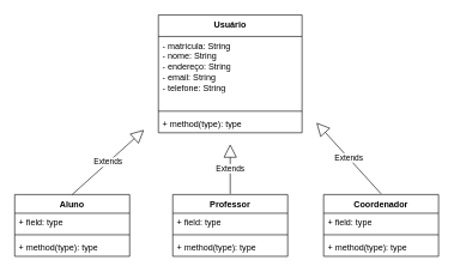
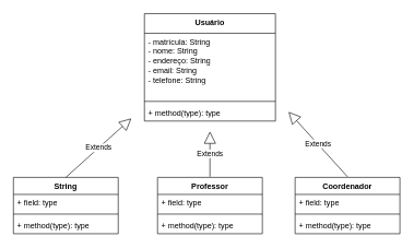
- <mxCell id="14" value="Aluno" style="swimlane;fontStyle=1;align=center;verticalAlign=top;childLayout=stackLayout;horizontal=1;startSize=26;horizontalStack=0;resizeParent=1;resizeParentMax=0;resizeLast=0;collapsible=1;marginBottom=0;whiteSpace=wrap;html=1;" vertex="1" parent="1"><mxGeometry x="20" y="270" width="160" height="86" as="geometry" /></mxCell>
+ <mxCell id="14" value="String" style="swimlane;fontStyle=1;align=center;verticalAlign=top;childLayout=stackLayout;horizontal=1;startSize=26;horizontalStack=0;resizeParent=1;resizeParentMax=0;resizeLast=0;collapsible=1;marginBottom=0;whiteSpace=wrap;html=1;" vertex="1" parent="1"><mxGeometry x="20" y="270" width="160" height="86" as="geometry" /></mxCell>
